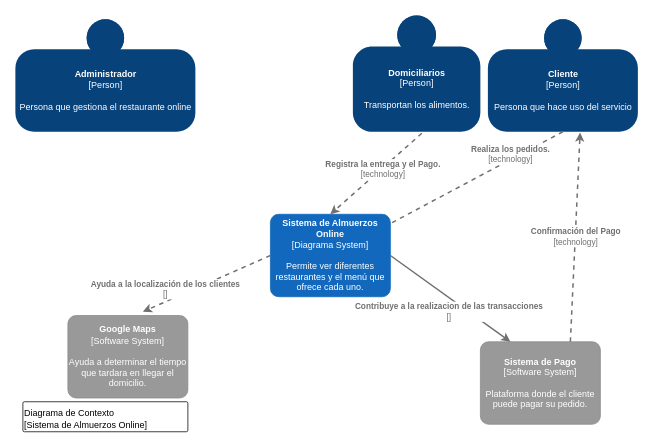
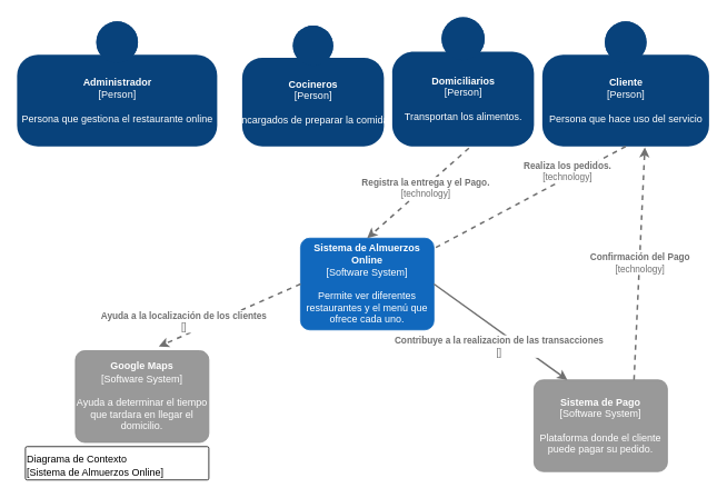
+ <mxCell id="5" value="&lt;b&gt;Cocineros&lt;/b&gt;&lt;div&gt;[Person]&lt;/div&gt;&lt;br&gt;&lt;div&gt;Encargados de preparar la comida.&lt;/div&gt;" style="html=1;dashed=0;whitespace=wrap;fillColor=#08427b;strokeColor=none;fontColor=#ffffff;shape=mxgraph.c4.person;align=center;metaEdit=1;points=[[0.5,0,0],[1,0.5,0],[1,0.75,0],[0.75,1,0],[0.5,1,0],[0.25,1,0],[0,0.75,0],[0,0.5,0]];metaData={&quot;c4Type&quot;:{&quot;editable&quot;:false}};" parent="1" vertex="1"><mxGeometry x="290" y="30" width="170" height="145" as="geometry" /></mxCell>
- <mxCell id="8" value="&lt;b&gt;Sistema de Almuerzos Online&lt;/b&gt;&lt;div&gt;[Diagrama System]&lt;/div&gt;&lt;br&gt;&lt;div&gt;Permite ver diferentes restaurantes y el menú que ofrece cada uno.&lt;/div&gt;" style="rounded=1;whiteSpace=wrap;html=1;labelBackgroundColor=none;fillColor=#1168BD;fontColor=#ffffff;align=center;arcSize=10;strokeColor=#1168BD;metaEdit=1;metaData={&quot;c4Type&quot;:{&quot;editable&quot;:false}};points=[[0.25,0,0],[0.5,0,0],[0.75,0,0],[1,0.25,0],[1,0.5,0],[1,0.75,0],[0.75,1,0],[0.5,1,0],[0.25,1,0],[0,0.75,0],[0,0.5,0],[0,0.25,0]];" parent="1" vertex="1"><mxGeometry x="360" y="285" width="160" height="110.0" as="geometry" /></mxCell>
+ <mxCell id="8" value="&lt;b&gt;Sistema de Almuerzos Online&lt;/b&gt;&lt;div&gt;[Software System]&lt;/div&gt;&lt;br&gt;&lt;div&gt;Permite ver diferentes restaurantes y el menú que ofrece cada uno.&lt;/div&gt;" style="rounded=1;whiteSpace=wrap;html=1;labelBackgroundColor=none;fillColor=#1168BD;fontColor=#ffffff;align=center;arcSize=10;strokeColor=#1168BD;metaEdit=1;metaData={&quot;c4Type&quot;:{&quot;editable&quot;:false}};points=[[0.25,0,0],[0.5,0,0],[0.75,0,0],[1,0.25,0],[1,0.5,0],[1,0.75,0],[0.75,1,0],[0.5,1,0],[0.25,1,0],[0,0.75,0],[0,0.5,0],[0,0.25,0]];" parent="1" vertex="1"><mxGeometry x="360" y="285" width="160" height="110.0" as="geometry" /></mxCell>
